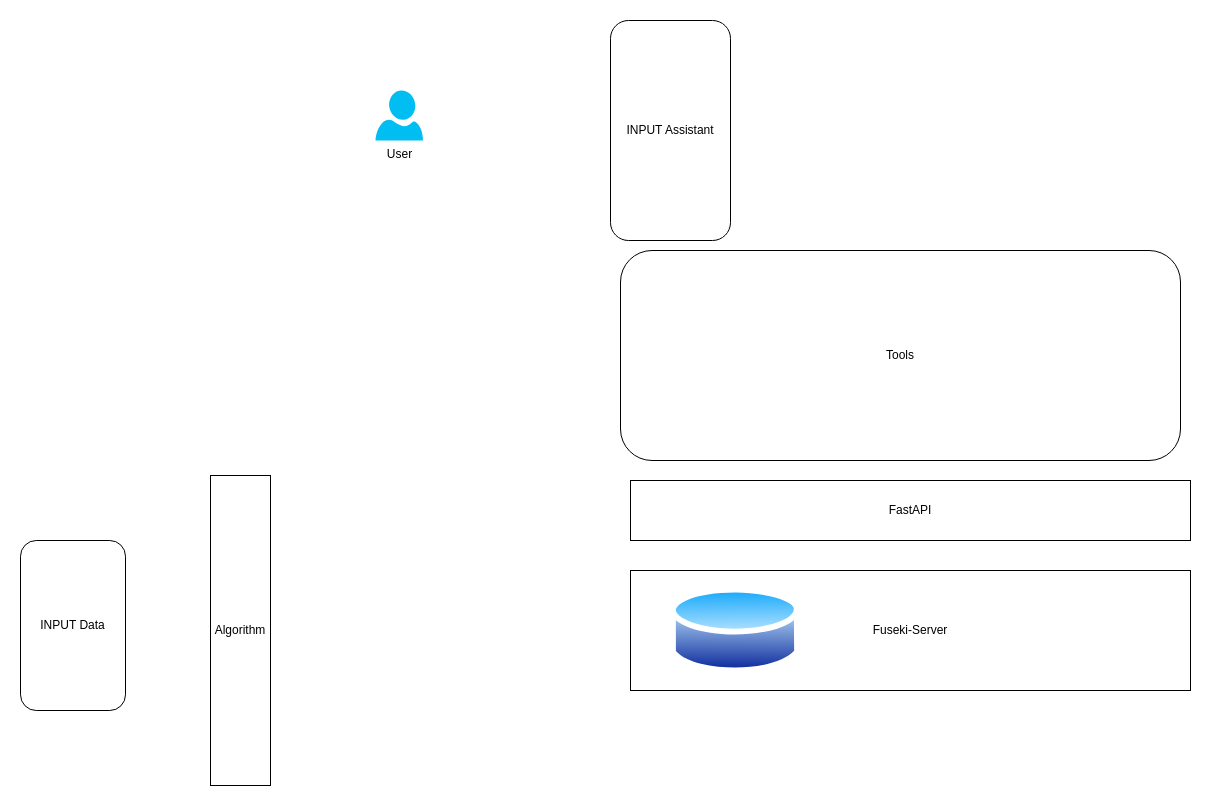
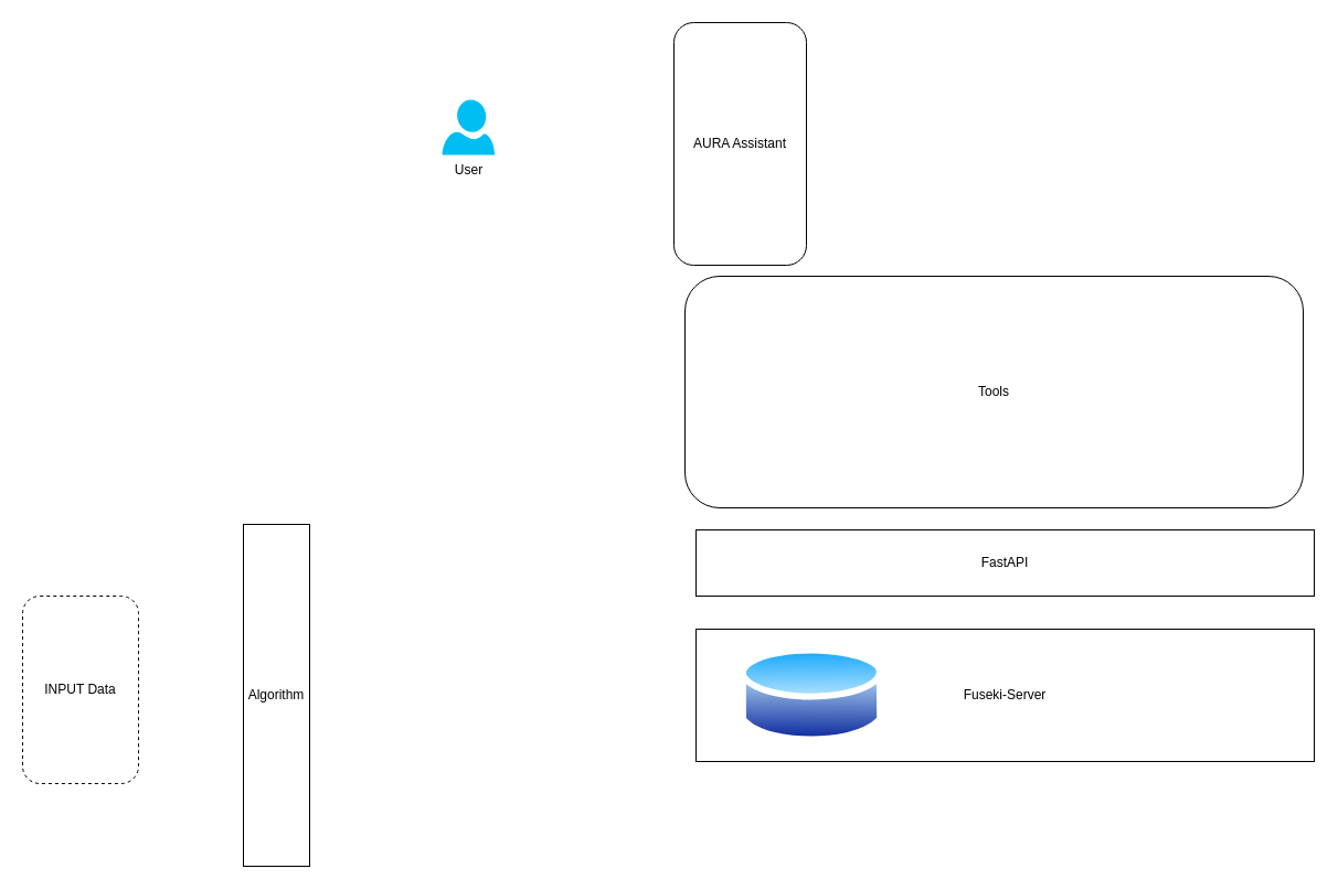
- <mxCell id="4" value="User" style="verticalLabelPosition=bottom;html=1;verticalAlign=top;align=center;strokeColor=none;fillColor=#00BEF2;shape=mxgraph.azure.user;" vertex="1" parent="1"><mxGeometry x="375" y="90" width="47.5" height="50" as="geometry" /></mxCell>
+ <mxCell id="4" value="User" style="verticalLabelPosition=bottom;html=1;verticalAlign=top;align=center;strokeColor=none;fillColor=#00BEF2;shape=mxgraph.azure.user;" vertex="1" parent="1"><mxGeometry x="400" y="90" width="47.5" height="50" as="geometry" /></mxCell>
- <mxCell id="3" value="INPUT Assistant" style="rounded=1;whiteSpace=wrap;html=1;" vertex="1" parent="1"><mxGeometry x="610" y="20" width="120" height="220" as="geometry" /></mxCell>
+ <mxCell id="3" value="AURA Assistant" style="rounded=1;whiteSpace=wrap;html=1;" vertex="1" parent="1"><mxGeometry x="610" y="20" width="120" height="220" as="geometry" /></mxCell>
- <mxCell id="8" value="INPUT Data" style="rounded=1;whiteSpace=wrap;html=1;" vertex="1" parent="1"><mxGeometry x="20" y="540" width="105" height="170" as="geometry" /></mxCell>
+ <mxCell id="8" value="INPUT Data" style="rounded=1;whiteSpace=wrap;html=1;dashed=1;" vertex="1" parent="1"><mxGeometry x="20" y="540" width="105" height="170" as="geometry" /></mxCell>
- <mxCell id="9" value="Algorithm" style="rounded=0;whiteSpace=wrap;html=1;" vertex="1" parent="1"><mxGeometry x="210" y="475" width="60" height="310" as="geometry" /></mxCell>
+ <mxCell id="9" value="Algorithm" style="rounded=0;whiteSpace=wrap;html=1;" vertex="1" parent="1"><mxGeometry x="220" y="475" width="60" height="310" as="geometry" /></mxCell>
